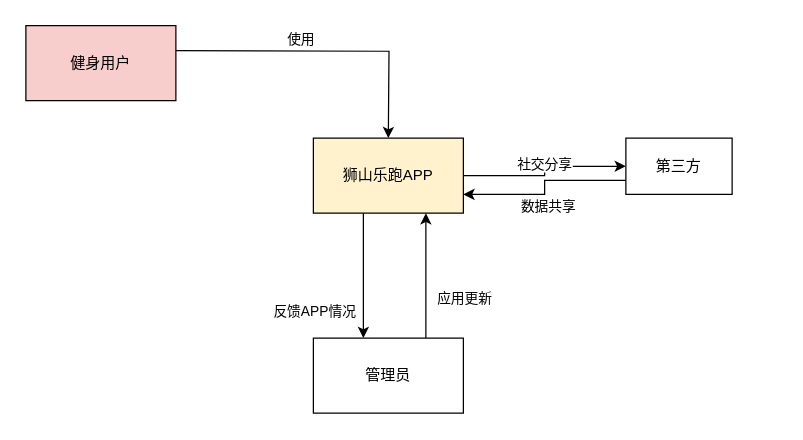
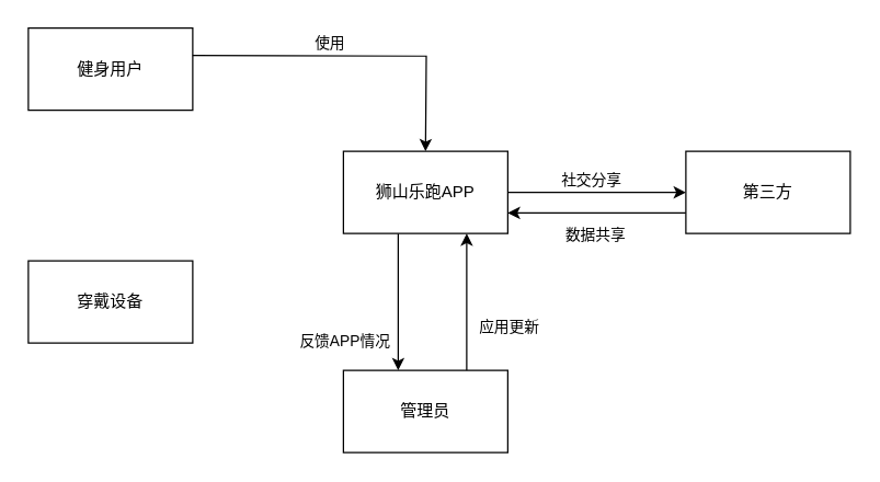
- <mxCell id="7" value="健身用户" style="rounded=0;whiteSpace=wrap;html=1;fillColor=#f8cecc;" parent="1" vertex="1"><mxGeometry x="20" y="20" width="120" height="60" as="geometry" /></mxCell>
+ <mxCell id="7" value="健身用户" style="rounded=0;whiteSpace=wrap;html=1;" parent="1" vertex="1"><mxGeometry x="20" y="20" width="120" height="60" as="geometry" /></mxCell>
- <mxCell id="13" value="第三方" style="whiteSpace=wrap;html=1;rounded=0;" parent="1" vertex="1"><mxGeometry x="500" y="110" width="85" height="45" as="geometry" /></mxCell>
+ <mxCell id="13" value="第三方" style="whiteSpace=wrap;html=1;rounded=0;" parent="1" vertex="1"><mxGeometry x="500" y="110" width="120" height="60" as="geometry" /></mxCell>
- <mxCell id="6" value="狮山乐跑APP" style="rounded=0;whiteSpace=wrap;html=1;fillColor=#fff2cc;" parent="1" vertex="1"><mxGeometry x="250" y="110" width="120" height="60" as="geometry" /></mxCell>
+ <mxCell id="6" value="狮山乐跑APP" style="rounded=0;whiteSpace=wrap;html=1;" parent="1" vertex="1"><mxGeometry x="250" y="110" width="120" height="60" as="geometry" /></mxCell>
+ <mxCell id="10" value="穿戴设备" style="rounded=0;whiteSpace=wrap;html=1;" parent="1" vertex="1"><mxGeometry x="20" y="190" width="120" height="60" as="geometry" /></mxCell>
